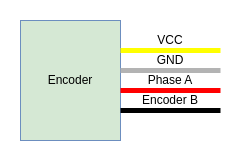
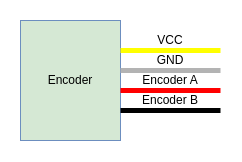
- <mxCell id="9" value="Phase A" style="text;html=1;strokeColor=none;fillColor=none;align=center;verticalAlign=middle;whiteSpace=wrap;rounded=0;" vertex="1" parent="1"><mxGeometry x="120" y="70" width="100" height="20" as="geometry" /></mxCell>
+ <mxCell id="9" value="Encoder A" style="text;html=1;strokeColor=none;fillColor=none;align=center;verticalAlign=middle;whiteSpace=wrap;rounded=0;" vertex="1" parent="1"><mxGeometry x="120" y="70" width="100" height="20" as="geometry" /></mxCell>
